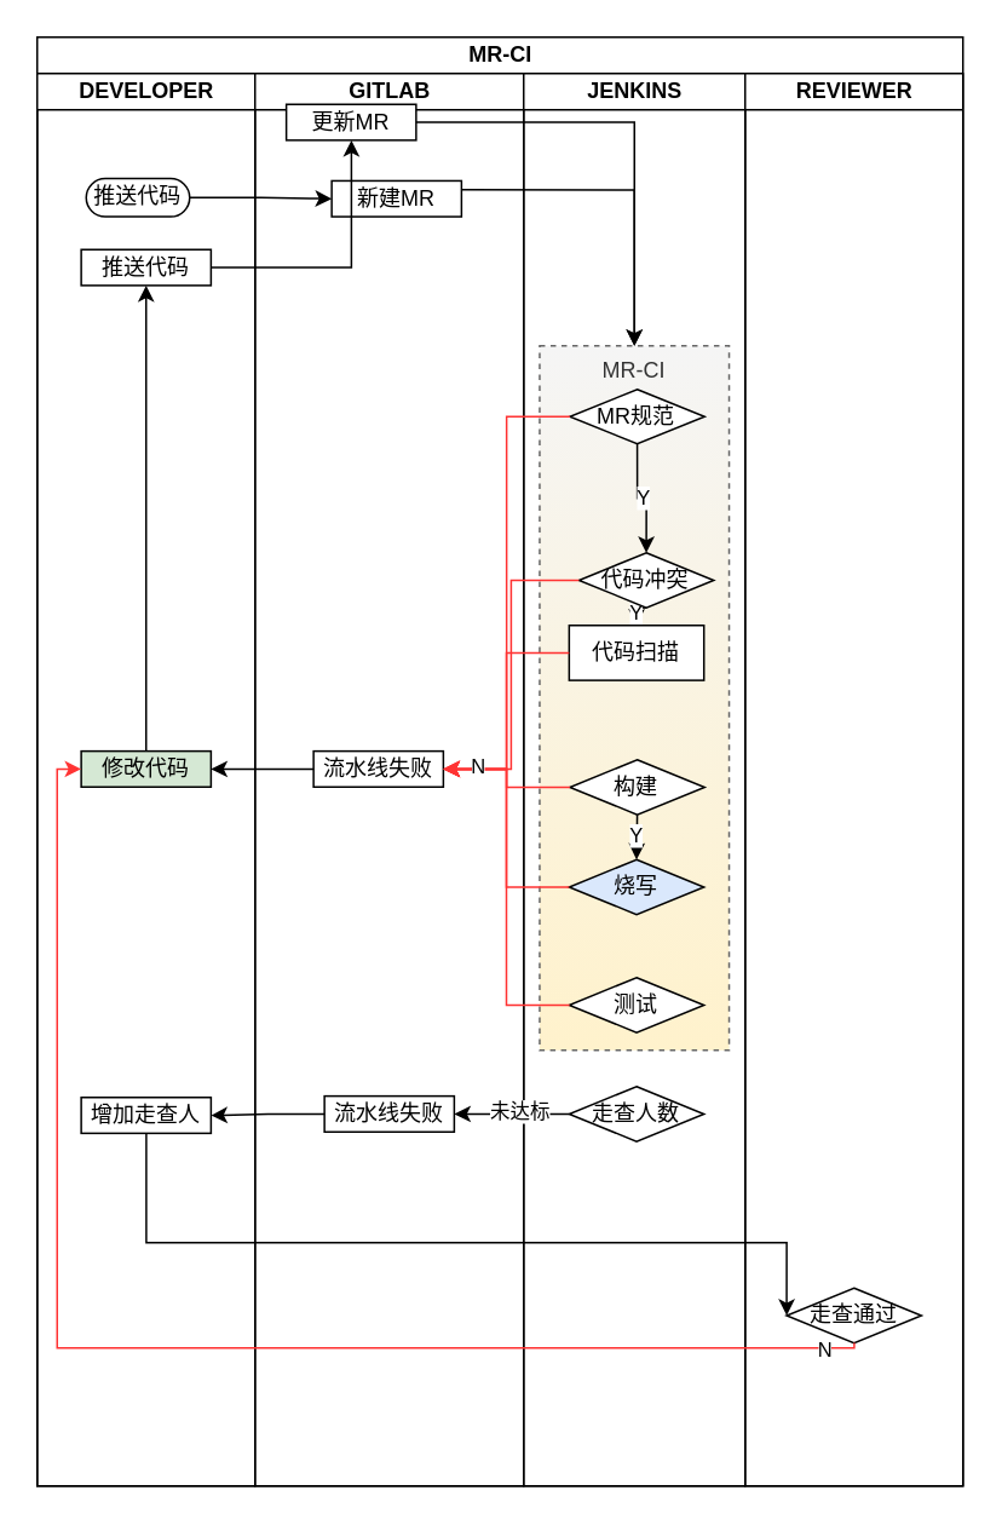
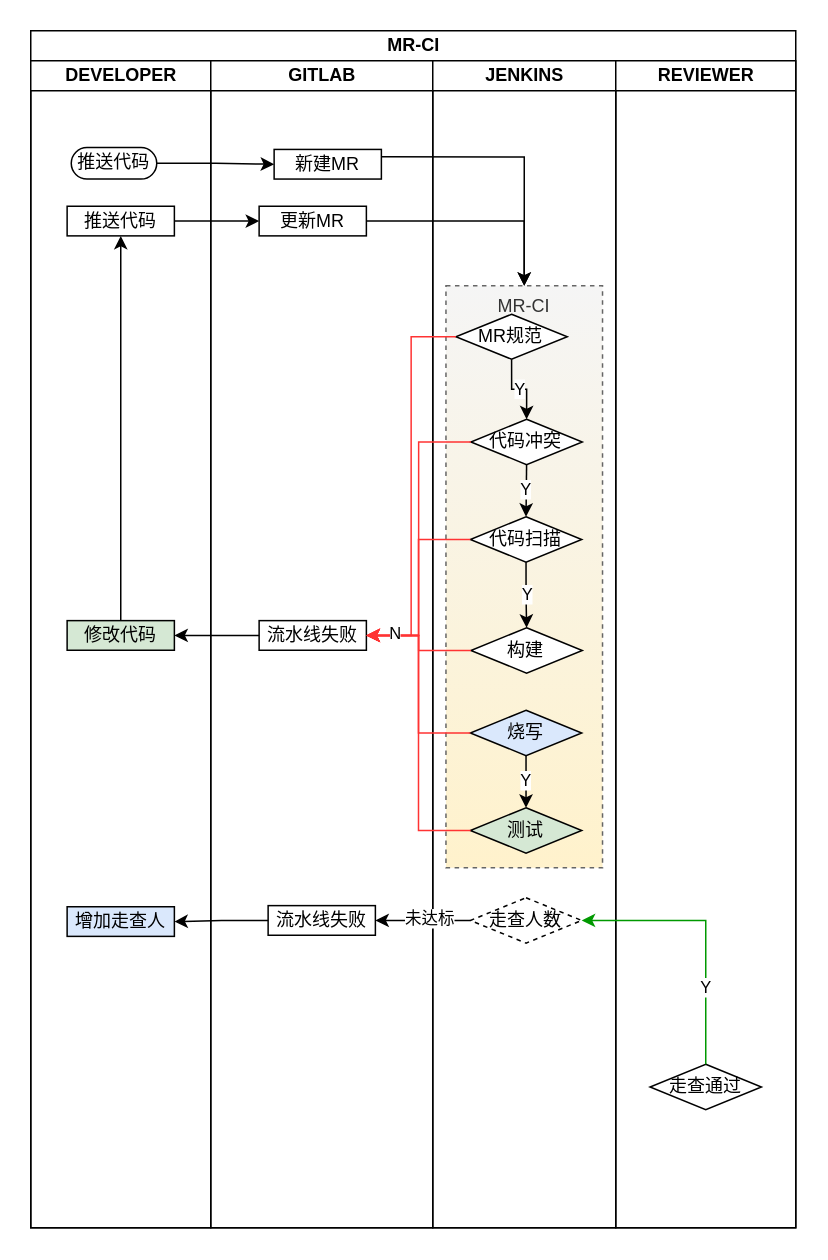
- <mxCell id="9" value="更新MR" style="whiteSpace=wrap;html=1;dashed=0;" vertex="1" parent="7"><mxGeometry x="17.25" y="17" width="71.5" height="19.75" as="geometry" /></mxCell>
+ <mxCell id="9" value="更新MR" style="whiteSpace=wrap;html=1;dashed=0;" vertex="1" parent="7"><mxGeometry x="32.25" y="97" width="71.5" height="19.75" as="geometry" /></mxCell>
- <mxCell id="17" value="MR规范" style="rhombus;whiteSpace=wrap;html=1;dashed=0;" vertex="1" parent="14"><mxGeometry x="25.44" y="174" width="74.25" height="30" as="geometry" /></mxCell>
+ <mxCell id="17" value="MR规范" style="rhombus;whiteSpace=wrap;html=1;dashed=0;" vertex="1" parent="14"><mxGeometry x="15.44" y="169" width="74.25" height="30" as="geometry" /></mxCell>
- <mxCell id="19" value="代码冲突" style="rhombus;whiteSpace=wrap;html=1;dashed=0;" vertex="1" parent="14"><mxGeometry x="30.44" y="264" width="74.25" height="30.25" as="geometry" /></mxCell>
+ <mxCell id="19" value="代码冲突" style="rhombus;whiteSpace=wrap;html=1;dashed=0;" vertex="1" parent="14"><mxGeometry x="25.44" y="239" width="74.25" height="30.25" as="geometry" /></mxCell>
- <mxCell id="21" value="代码扫描" style="whiteSpace=wrap;html=1;dashed=0;rounded=0;" vertex="1" parent="14"><mxGeometry x="25.06" y="304" width="74.25" height="30.25" as="geometry" /></mxCell>
+ <mxCell id="21" value="代码扫描" style="rhombus;whiteSpace=wrap;html=1;dashed=0;" vertex="1" parent="14"><mxGeometry x="25.06" y="304" width="74.25" height="30.25" as="geometry" /></mxCell>
+ <mxCell id="20" value="Y" style="edgeStyle=orthogonalEdgeStyle;rounded=0;orthogonalLoop=1;jettySize=auto;html=1;exitX=0.5;exitY=1;exitDx=0;exitDy=0;entryX=0.5;entryY=0;entryDx=0;entryDy=0;" edge="1" parent="14" source="21" target="23"><mxGeometry relative="1" as="geometry" /></mxCell>
- <mxCell id="22" value="Y" style="edgeStyle=orthogonalEdgeStyle;rounded=0;orthogonalLoop=1;jettySize=auto;html=1;exitX=0.5;exitY=1;exitDx=0;exitDy=0;entryX=0.5;entryY=0;entryDx=0;entryDy=0;" edge="1" parent="14" source="23" target="25"><mxGeometry relative="1" as="geometry" /></mxCell>
+ <mxCell id="24" value="Y" style="edgeStyle=orthogonalEdgeStyle;rounded=0;orthogonalLoop=1;jettySize=auto;html=1;exitX=0.5;exitY=1;exitDx=0;exitDy=0;entryX=0.5;entryY=0;entryDx=0;entryDy=0;" edge="1" parent="14" source="25" target="26"><mxGeometry relative="1" as="geometry" /></mxCell>
- <mxCell id="26" value="测试" style="rhombus;whiteSpace=wrap;html=1;dashed=0;" vertex="1" parent="14"><mxGeometry x="25.06" y="498" width="74.25" height="30.25" as="geometry" /></mxCell>
+ <mxCell id="26" value="测试" style="rhombus;whiteSpace=wrap;html=1;dashed=0;fillColor=#d5e8d4;" vertex="1" parent="14"><mxGeometry x="25.06" y="498" width="74.25" height="30.25" as="geometry" /></mxCell>
- <mxCell id="27" value="走查人数" style="rhombus;whiteSpace=wrap;html=1;dashed=0;" vertex="1" parent="14"><mxGeometry x="25.06" y="558" width="74.25" height="30.25" as="geometry" /></mxCell>
+ <mxCell id="27" value="走查人数" style="rhombus;whiteSpace=wrap;html=1;dashed=1;" vertex="1" parent="14"><mxGeometry x="25.06" y="558" width="74.25" height="30.25" as="geometry" /></mxCell>
- <mxCell id="6" value="增加走查人" style="whiteSpace=wrap;html=1;dashed=0;" vertex="1" parent="3"><mxGeometry x="24.25" y="564" width="71.5" height="19.75" as="geometry" /></mxCell>
+ <mxCell id="6" value="增加走查人" style="whiteSpace=wrap;html=1;dashed=0;fillColor=#dae8fc;" vertex="1" parent="3"><mxGeometry x="24.25" y="564" width="71.5" height="19.75" as="geometry" /></mxCell>
+ <mxCell id="45" style="edgeStyle=orthogonalEdgeStyle;rounded=0;orthogonalLoop=1;jettySize=auto;html=1;entryX=1;entryY=0.5;entryDx=0;entryDy=0;exitX=0.5;exitY=0;exitDx=0;exitDy=0;strokeColor=#009900;" edge="1" parent="2" source="29" target="27"><mxGeometry relative="1" as="geometry"><mxPoint x="440" y="644" as="sourcePoint" /><Array as="points"><mxPoint x="450" y="593" /></Array></mxGeometry></mxCell>
+ <mxCell id="46" value="Y" style="edgeLabel;html=1;align=center;verticalAlign=middle;resizable=0;points=[];" vertex="1" connectable="0" parent="45"><mxGeometry x="-0.417" relative="1" as="geometry"><mxPoint as="offset" /></mxGeometry></mxCell>
- <mxCell id="47" style="edgeStyle=orthogonalEdgeStyle;rounded=0;orthogonalLoop=1;jettySize=auto;html=1;entryX=0;entryY=0.5;entryDx=0;entryDy=0;" edge="1" parent="2" source="6" target="29"><mxGeometry relative="1" as="geometry"><Array as="points"><mxPoint x="60" y="664" /></Array></mxGeometry></mxCell>
- <mxCell id="48" style="edgeStyle=orthogonalEdgeStyle;rounded=0;orthogonalLoop=1;jettySize=auto;html=1;entryX=0;entryY=0.5;entryDx=0;entryDy=0;strokeColor=#FF3333;" edge="1" parent="2" source="29" target="10"><mxGeometry relative="1" as="geometry"><Array as="points"><mxPoint x="450" y="722" /><mxPoint x="11" y="722" /><mxPoint x="11" y="403" /></Array></mxGeometry></mxCell>
- <mxCell id="49" value="N" style="edgeLabel;html=1;align=center;verticalAlign=middle;resizable=0;points=[];" vertex="1" connectable="0" parent="48"><mxGeometry x="-0.952" relative="1" as="geometry"><mxPoint as="offset" /></mxGeometry></mxCell>
